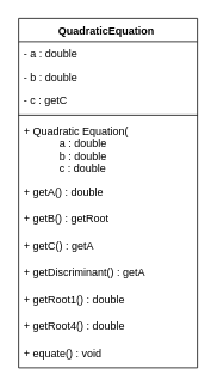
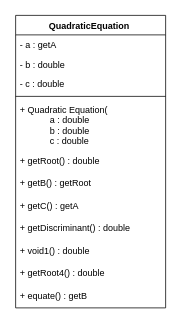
- <mxCell id="3" value="- a : double" style="text;strokeColor=none;fillColor=none;align=left;verticalAlign=top;spacingLeft=4;spacingRight=4;overflow=hidden;rotatable=0;points=[[0,0.5],[1,0.5]];portConstraint=eastwest;" vertex="1" parent="2"><mxGeometry y="26" width="200" height="26" as="geometry" /></mxCell>
+ <mxCell id="3" value="- a : getA" style="text;strokeColor=none;fillColor=none;align=left;verticalAlign=top;spacingLeft=4;spacingRight=4;overflow=hidden;rotatable=0;points=[[0,0.5],[1,0.5]];portConstraint=eastwest;" vertex="1" parent="2"><mxGeometry y="26" width="200" height="26" as="geometry" /></mxCell>
- <mxCell id="5" value="- c : getC" style="text;strokeColor=none;fillColor=none;align=left;verticalAlign=top;spacingLeft=4;spacingRight=4;overflow=hidden;rotatable=0;points=[[0,0.5],[1,0.5]];portConstraint=eastwest;" vertex="1" parent="2"><mxGeometry y="78" width="200" height="26" as="geometry" /></mxCell>
+ <mxCell id="5" value="- c : double" style="text;strokeColor=none;fillColor=none;align=left;verticalAlign=top;spacingLeft=4;spacingRight=4;overflow=hidden;rotatable=0;points=[[0,0.5],[1,0.5]];portConstraint=eastwest;" vertex="1" parent="2"><mxGeometry y="78" width="200" height="26" as="geometry" /></mxCell>
- <mxCell id="8" value="+ getA() : double" style="text;strokeColor=none;fillColor=none;align=left;verticalAlign=top;spacingLeft=4;spacingRight=4;overflow=hidden;rotatable=0;points=[[0,0.5],[1,0.5]];portConstraint=eastwest;" vertex="1" parent="2"><mxGeometry y="180" width="200" height="30" as="geometry" /></mxCell>
+ <mxCell id="8" value="+ getRoot() : double" style="text;strokeColor=none;fillColor=none;align=left;verticalAlign=top;spacingLeft=4;spacingRight=4;overflow=hidden;rotatable=0;points=[[0,0.5],[1,0.5]];portConstraint=eastwest;" vertex="1" parent="2"><mxGeometry y="180" width="200" height="30" as="geometry" /></mxCell>
- <mxCell id="11" value="+ getDiscriminant() : getA" style="text;strokeColor=none;fillColor=none;align=left;verticalAlign=top;spacingLeft=4;spacingRight=4;overflow=hidden;rotatable=0;points=[[0,0.5],[1,0.5]];portConstraint=eastwest;" vertex="1" parent="2"><mxGeometry y="270" width="200" height="30" as="geometry" /></mxCell>
+ <mxCell id="11" value="+ getDiscriminant() : double" style="text;strokeColor=none;fillColor=none;align=left;verticalAlign=top;spacingLeft=4;spacingRight=4;overflow=hidden;rotatable=0;points=[[0,0.5],[1,0.5]];portConstraint=eastwest;" vertex="1" parent="2"><mxGeometry y="270" width="200" height="30" as="geometry" /></mxCell>
- <mxCell id="12" value="+ getRoot1() : double" style="text;strokeColor=none;fillColor=none;align=left;verticalAlign=top;spacingLeft=4;spacingRight=4;overflow=hidden;rotatable=0;points=[[0,0.5],[1,0.5]];portConstraint=eastwest;" vertex="1" parent="2"><mxGeometry y="300" width="200" height="30" as="geometry" /></mxCell>
+ <mxCell id="12" value="+ void1() : double" style="text;strokeColor=none;fillColor=none;align=left;verticalAlign=top;spacingLeft=4;spacingRight=4;overflow=hidden;rotatable=0;points=[[0,0.5],[1,0.5]];portConstraint=eastwest;" vertex="1" parent="2"><mxGeometry y="300" width="200" height="30" as="geometry" /></mxCell>
- <mxCell id="14" value="+ equate() : void" style="text;strokeColor=none;fillColor=none;align=left;verticalAlign=top;spacingLeft=4;spacingRight=4;overflow=hidden;rotatable=0;points=[[0,0.5],[1,0.5]];portConstraint=eastwest;" vertex="1" parent="2"><mxGeometry y="360" width="200" height="30" as="geometry" /></mxCell>
+ <mxCell id="14" value="+ equate() : getB" style="text;strokeColor=none;fillColor=none;align=left;verticalAlign=top;spacingLeft=4;spacingRight=4;overflow=hidden;rotatable=0;points=[[0,0.5],[1,0.5]];portConstraint=eastwest;" vertex="1" parent="2"><mxGeometry y="360" width="200" height="30" as="geometry" /></mxCell>
